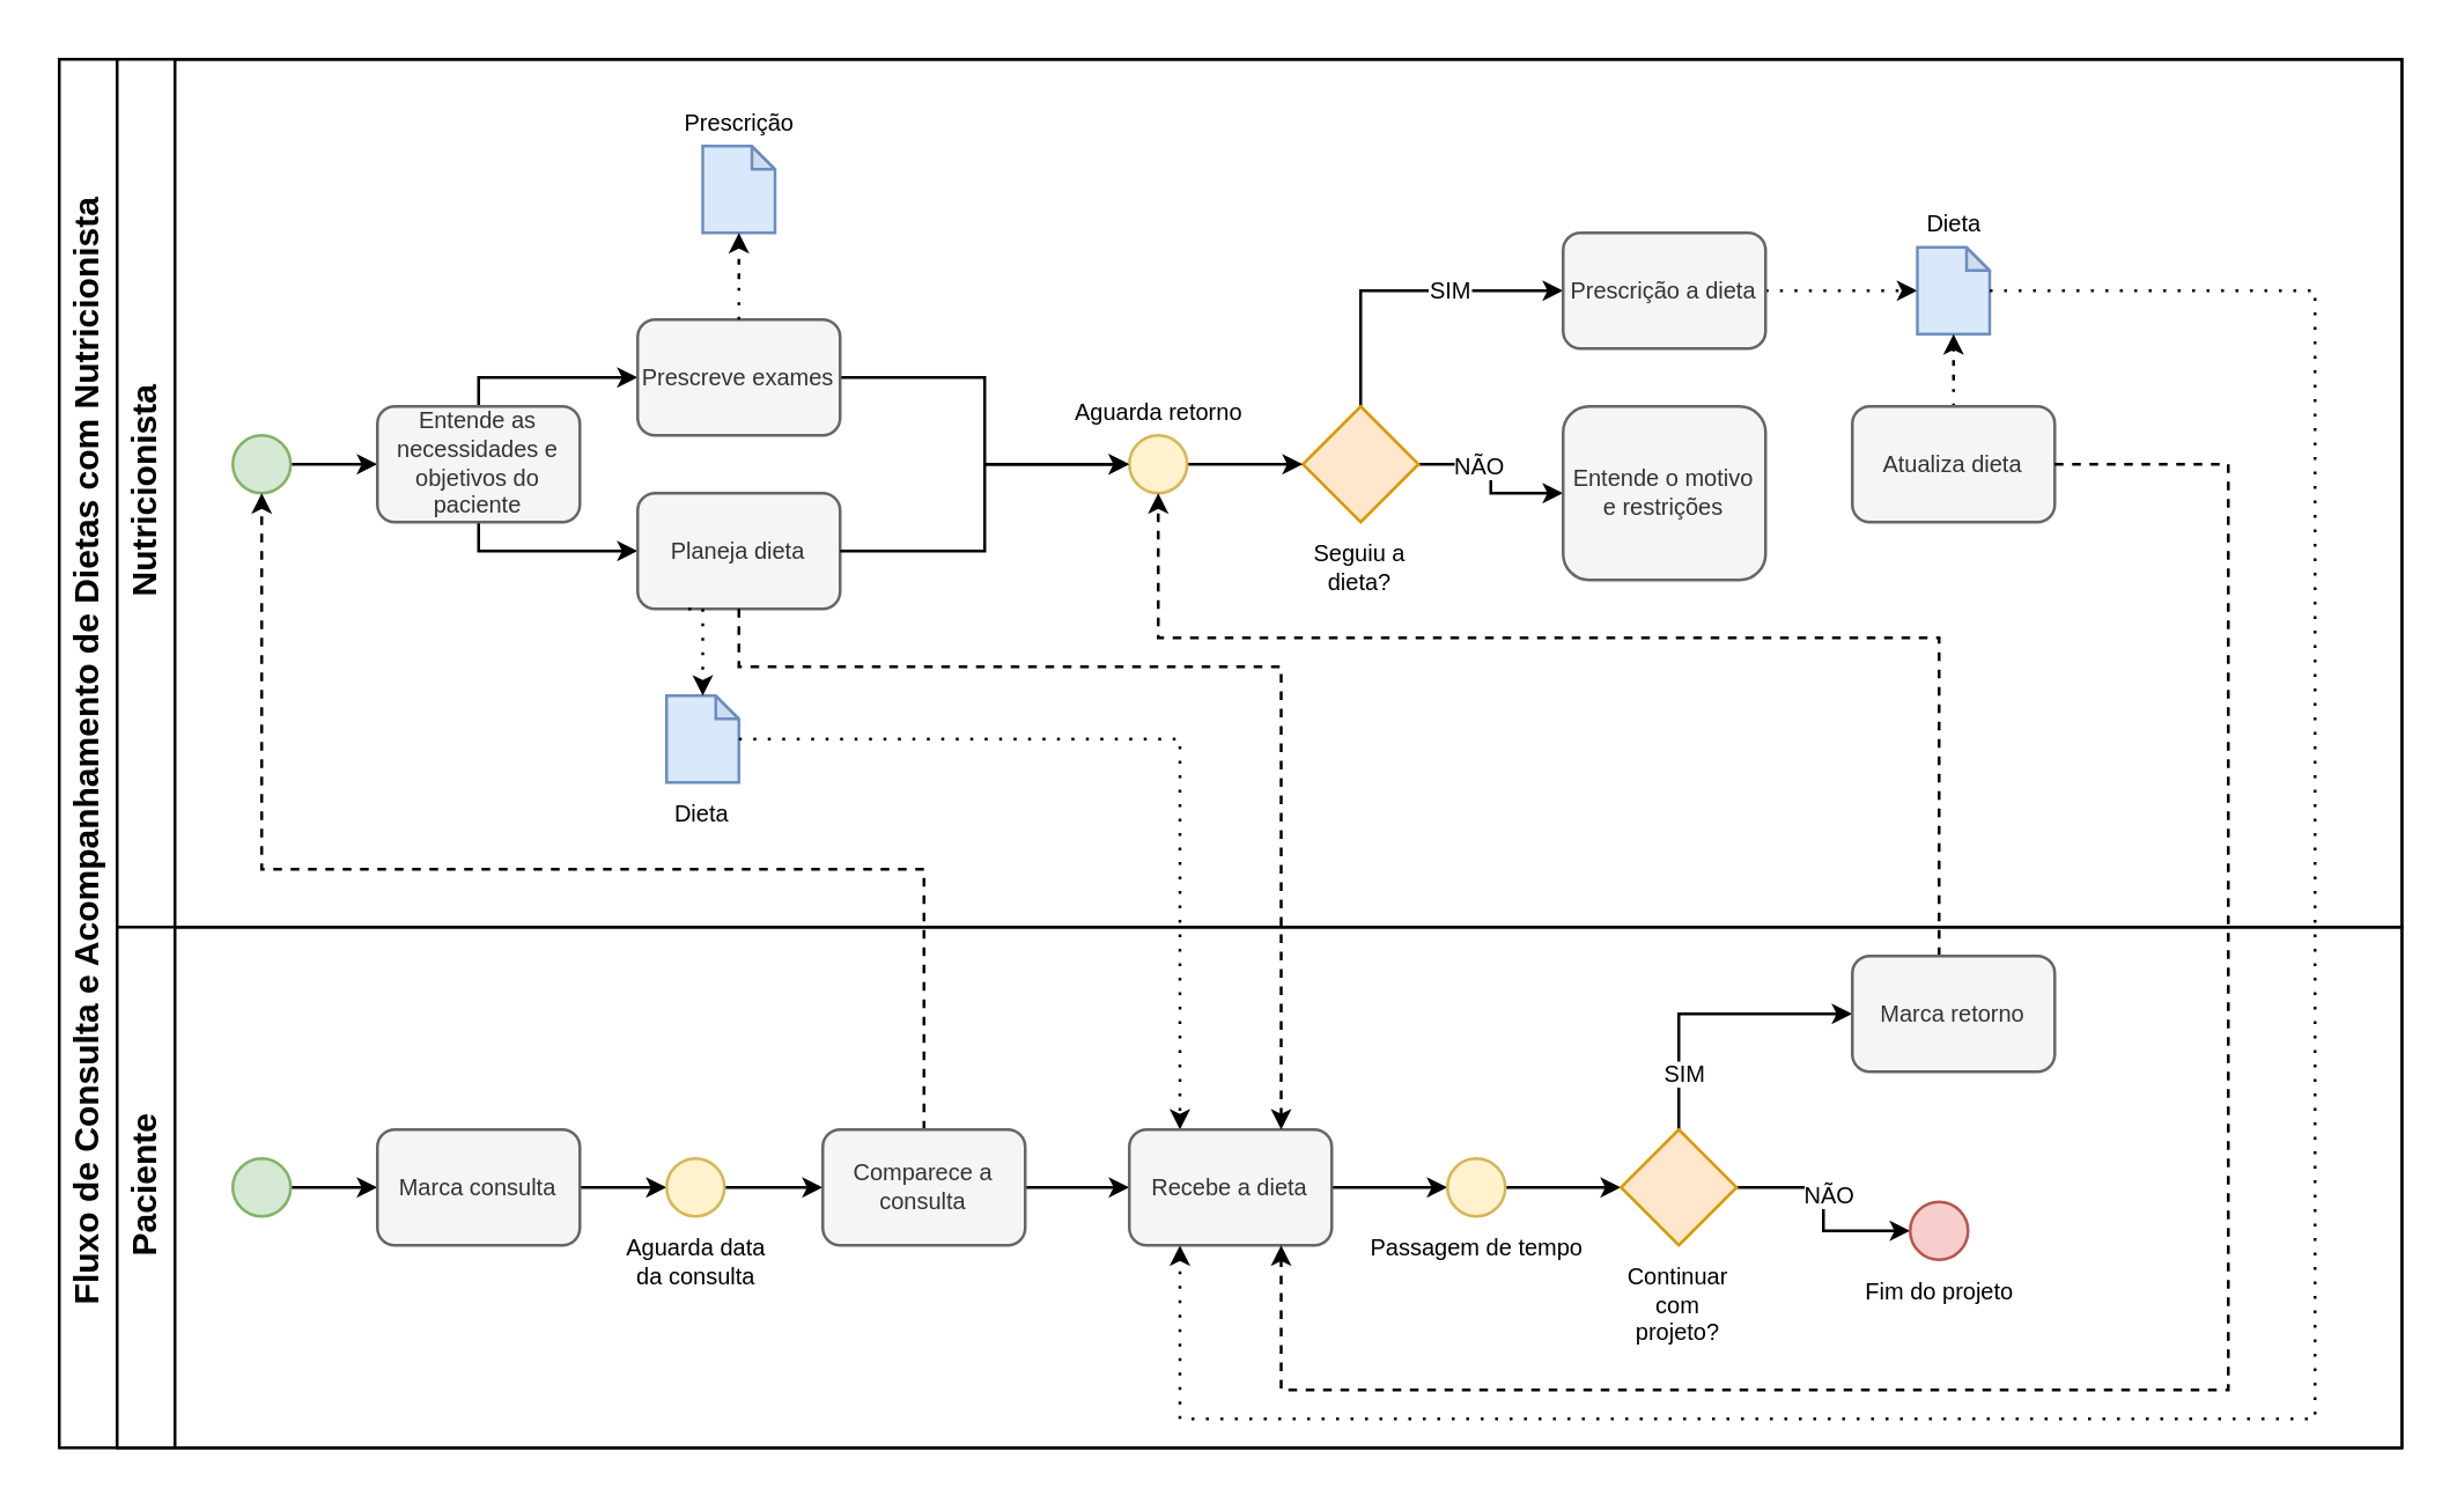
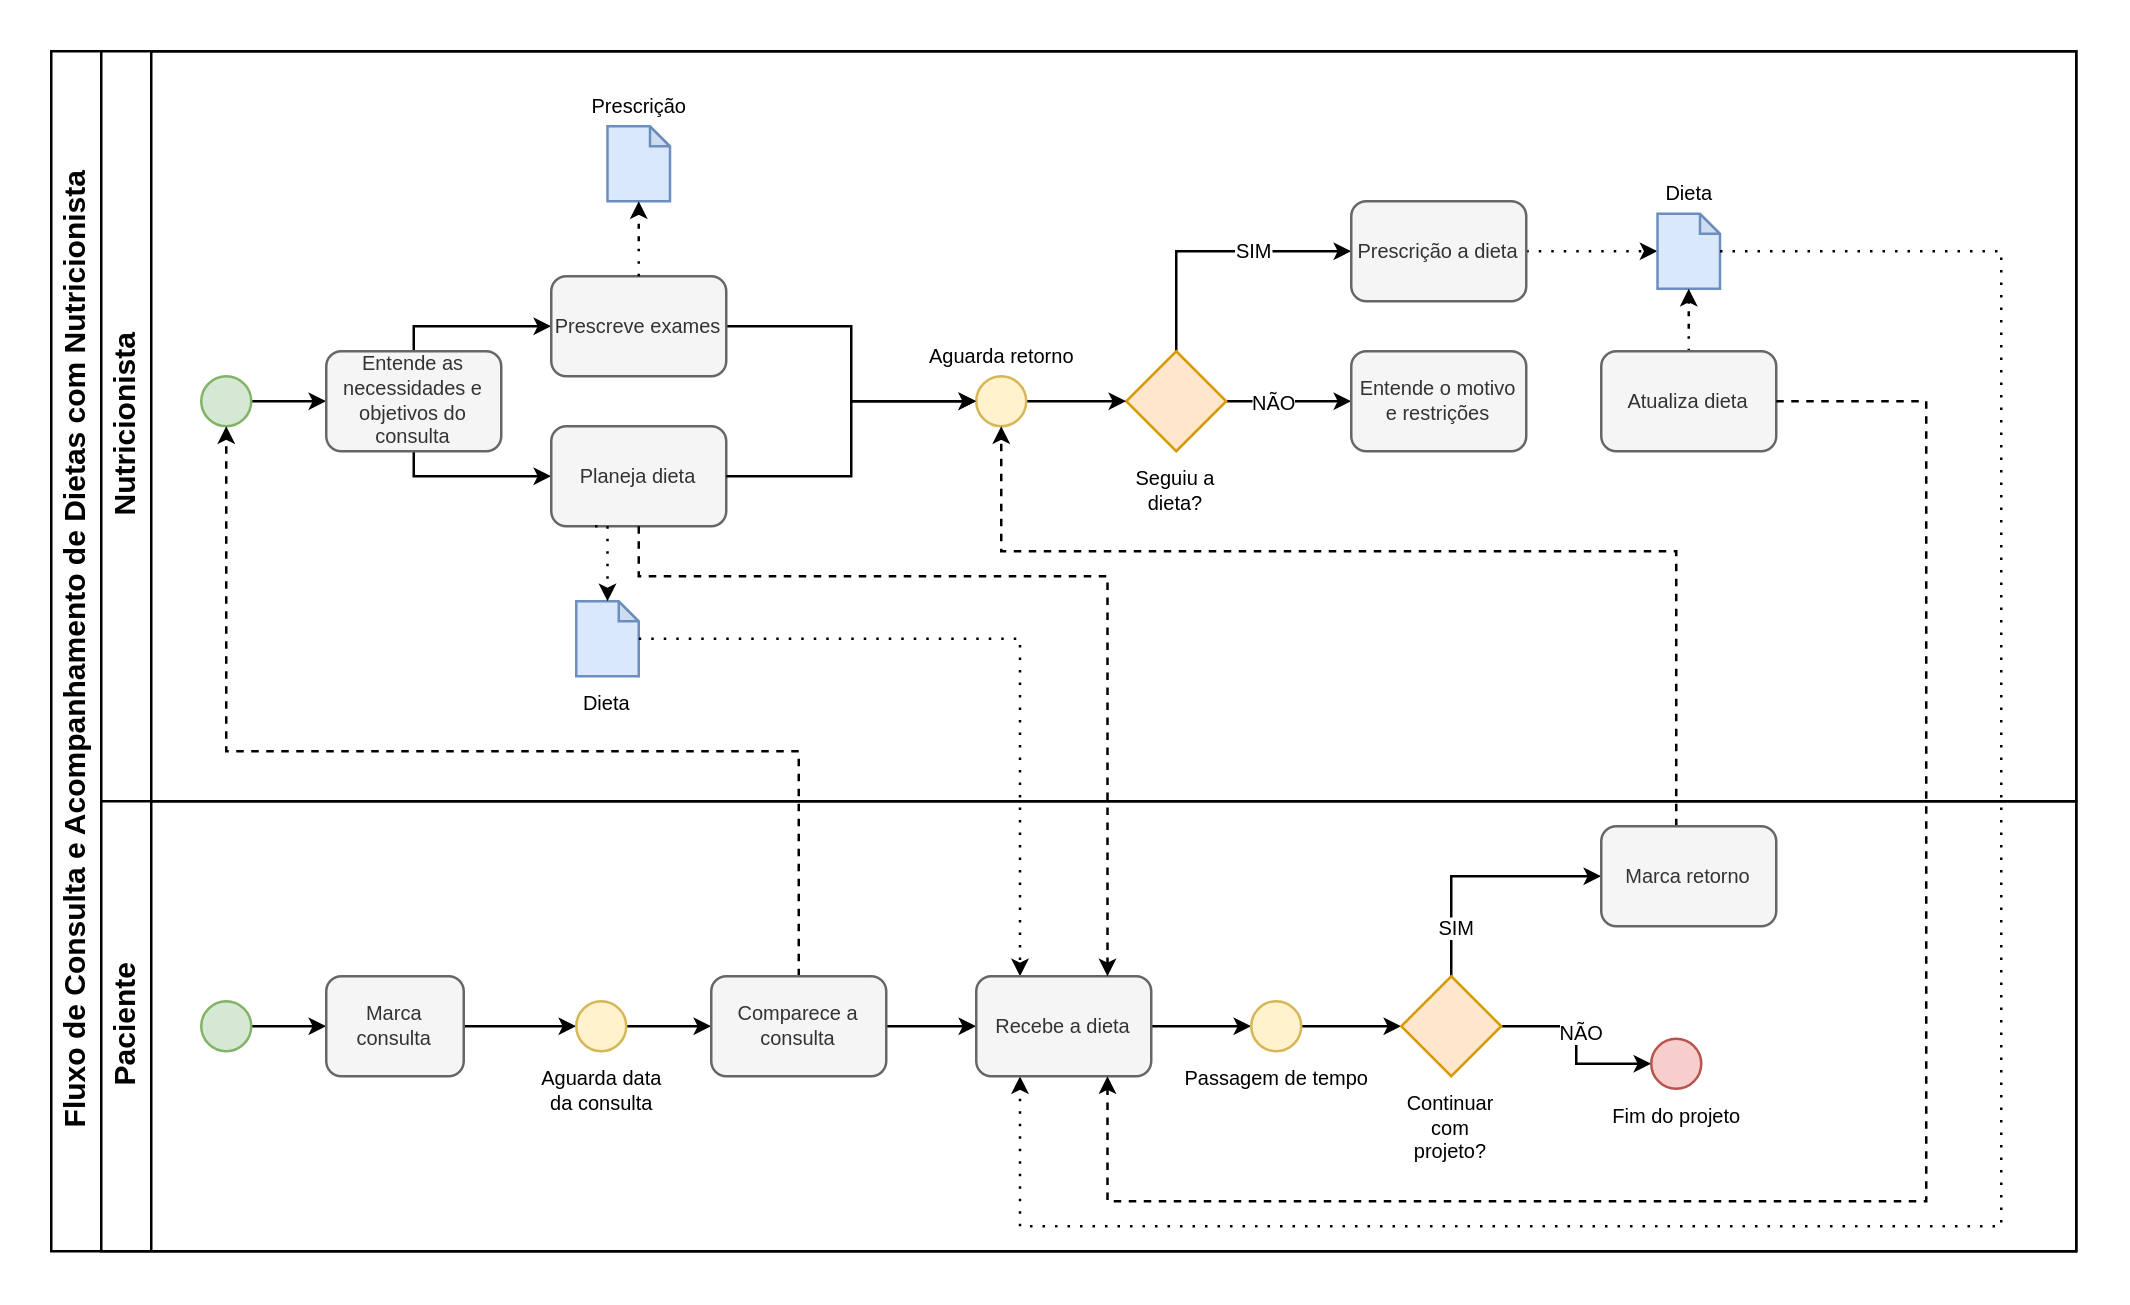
- <mxCell id="8" value="Entende as necessidades e objetivos do paciente" style="rounded=1;whiteSpace=wrap;html=1;fontSize=8;fillColor=#f5f5f5;strokeColor=#666666;fontColor=#333333;" vertex="1" parent="3"><mxGeometry x="90" y="120" width="70" height="40" as="geometry" /></mxCell>
+ <mxCell id="8" value="Entende as necessidades e objetivos do consulta" style="rounded=1;whiteSpace=wrap;html=1;fontSize=8;fillColor=#f5f5f5;strokeColor=#666666;fontColor=#333333;" vertex="1" parent="3"><mxGeometry x="90" y="120" width="70" height="40" as="geometry" /></mxCell>
- <mxCell id="25" value="Entende o motivo e restrições" style="rounded=1;whiteSpace=wrap;html=1;fontSize=8;fillColor=#f5f5f5;fontColor=#333333;strokeColor=#666666;" vertex="1" parent="3"><mxGeometry x="500" y="120" width="70" height="60" as="geometry" /></mxCell>
+ <mxCell id="25" value="Entende o motivo e restrições" style="rounded=1;whiteSpace=wrap;html=1;fontSize=8;fillColor=#f5f5f5;fontColor=#333333;strokeColor=#666666;" vertex="1" parent="3"><mxGeometry x="500" y="120" width="70" height="40" as="geometry" /></mxCell>
- <mxCell id="38" value="Marca consulta" style="rounded=1;whiteSpace=wrap;html=1;fontSize=8;fillColor=#f5f5f5;fontColor=#333333;strokeColor=#666666;" vertex="1" parent="34"><mxGeometry x="90" y="70" width="70" height="40" as="geometry" /></mxCell>
+ <mxCell id="38" value="Marca consulta" style="rounded=1;whiteSpace=wrap;html=1;fontSize=8;fillColor=#f5f5f5;fontColor=#333333;strokeColor=#666666;" vertex="1" parent="34"><mxGeometry x="90" y="70" width="55" height="40" as="geometry" /></mxCell>
